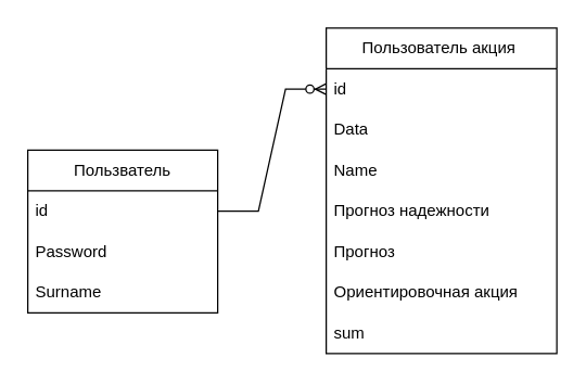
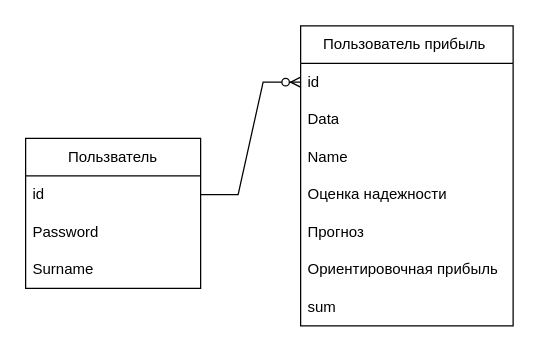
- <mxCell id="2" value="Пользователь акция&amp;nbsp;" style="swimlane;fontStyle=0;childLayout=stackLayout;horizontal=1;startSize=30;horizontalStack=0;resizeParent=1;resizeParentMax=0;resizeLast=0;collapsible=1;marginBottom=0;whiteSpace=wrap;html=1;" vertex="1" parent="1"><mxGeometry x="240" y="20" width="170" height="240" as="geometry" /></mxCell>
+ <mxCell id="2" value="Пользователь прибыль&amp;nbsp;" style="swimlane;fontStyle=0;childLayout=stackLayout;horizontal=1;startSize=30;horizontalStack=0;resizeParent=1;resizeParentMax=0;resizeLast=0;collapsible=1;marginBottom=0;whiteSpace=wrap;html=1;" vertex="1" parent="1"><mxGeometry x="240" y="20" width="170" height="240" as="geometry" /></mxCell>
- <mxCell id="6" value="Прогноз надежности" style="text;strokeColor=none;fillColor=none;align=left;verticalAlign=middle;spacingLeft=4;spacingRight=4;overflow=hidden;points=[[0,0.5],[1,0.5]];portConstraint=eastwest;rotatable=0;whiteSpace=wrap;html=1;" vertex="1" parent="2"><mxGeometry y="120" width="170" height="30" as="geometry" /></mxCell>
+ <mxCell id="6" value="Оценка надежности" style="text;strokeColor=none;fillColor=none;align=left;verticalAlign=middle;spacingLeft=4;spacingRight=4;overflow=hidden;points=[[0,0.5],[1,0.5]];portConstraint=eastwest;rotatable=0;whiteSpace=wrap;html=1;" vertex="1" parent="2"><mxGeometry y="120" width="170" height="30" as="geometry" /></mxCell>
- <mxCell id="8" value="Ориентировочная акция" style="text;strokeColor=none;fillColor=none;align=left;verticalAlign=middle;spacingLeft=4;spacingRight=4;overflow=hidden;points=[[0,0.5],[1,0.5]];portConstraint=eastwest;rotatable=0;whiteSpace=wrap;html=1;" vertex="1" parent="2"><mxGeometry y="180" width="170" height="30" as="geometry" /></mxCell>
+ <mxCell id="8" value="Ориентировочная прибыль" style="text;strokeColor=none;fillColor=none;align=left;verticalAlign=middle;spacingLeft=4;spacingRight=4;overflow=hidden;points=[[0,0.5],[1,0.5]];portConstraint=eastwest;rotatable=0;whiteSpace=wrap;html=1;" vertex="1" parent="2"><mxGeometry y="180" width="170" height="30" as="geometry" /></mxCell>
